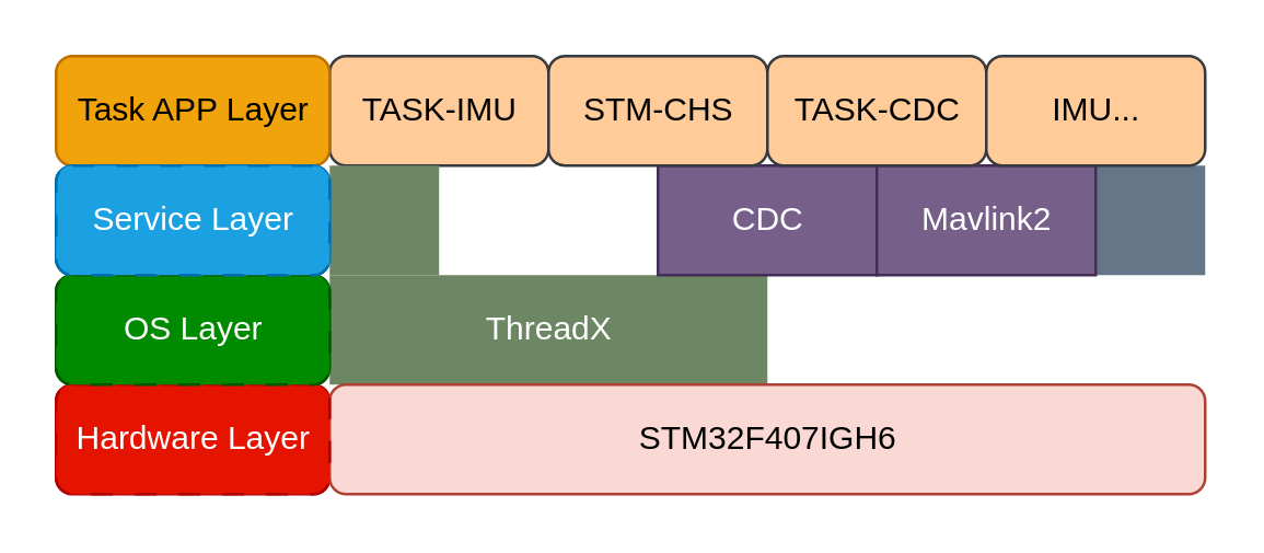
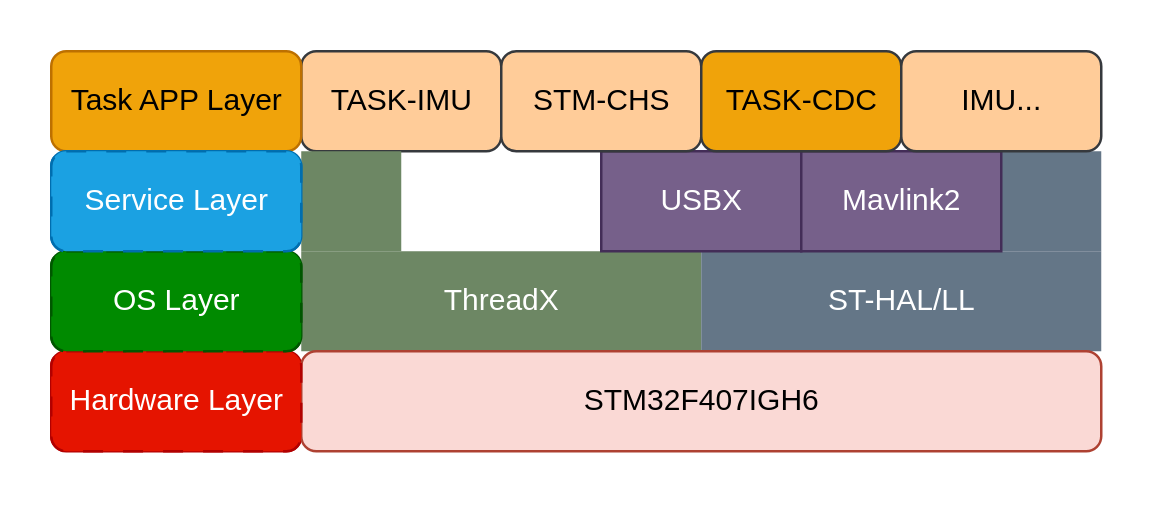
- <mxCell id="10" value="TASK-CDC" style="rounded=1;fillColor=#ffcc99;strokeColor=#36393d;html=1;" parent="1" vertex="1"><mxGeometry x="280" y="20" width="80" height="40" as="geometry" /></mxCell>
+ <mxCell id="10" value="TASK-CDC" style="rounded=1;fillColor=#f0a30a;strokeColor=#36393d;html=1;" parent="1" vertex="1"><mxGeometry x="280" y="20" width="80" height="40" as="geometry" /></mxCell>
- <mxCell id="7" value="CDC" style="rounded=0;fillColor=#76608a;strokeColor=#432D57;fontColor=#ffffff;html=1;" parent="1" vertex="1"><mxGeometry x="240" y="60" width="80" height="40" as="geometry" /></mxCell>
+ <mxCell id="7" value="USBX" style="rounded=0;fillColor=#76608a;strokeColor=#432D57;fontColor=#ffffff;html=1;" parent="1" vertex="1"><mxGeometry x="240" y="60" width="80" height="40" as="geometry" /></mxCell>
+ <mxCell id="5" value="ST-HAL/LL" style="rounded=0;fillColor=#647687;strokeColor=none;fontColor=#ffffff;html=1;" parent="1" vertex="1"><mxGeometry x="280" y="100" width="160" height="40" as="geometry" /></mxCell>
